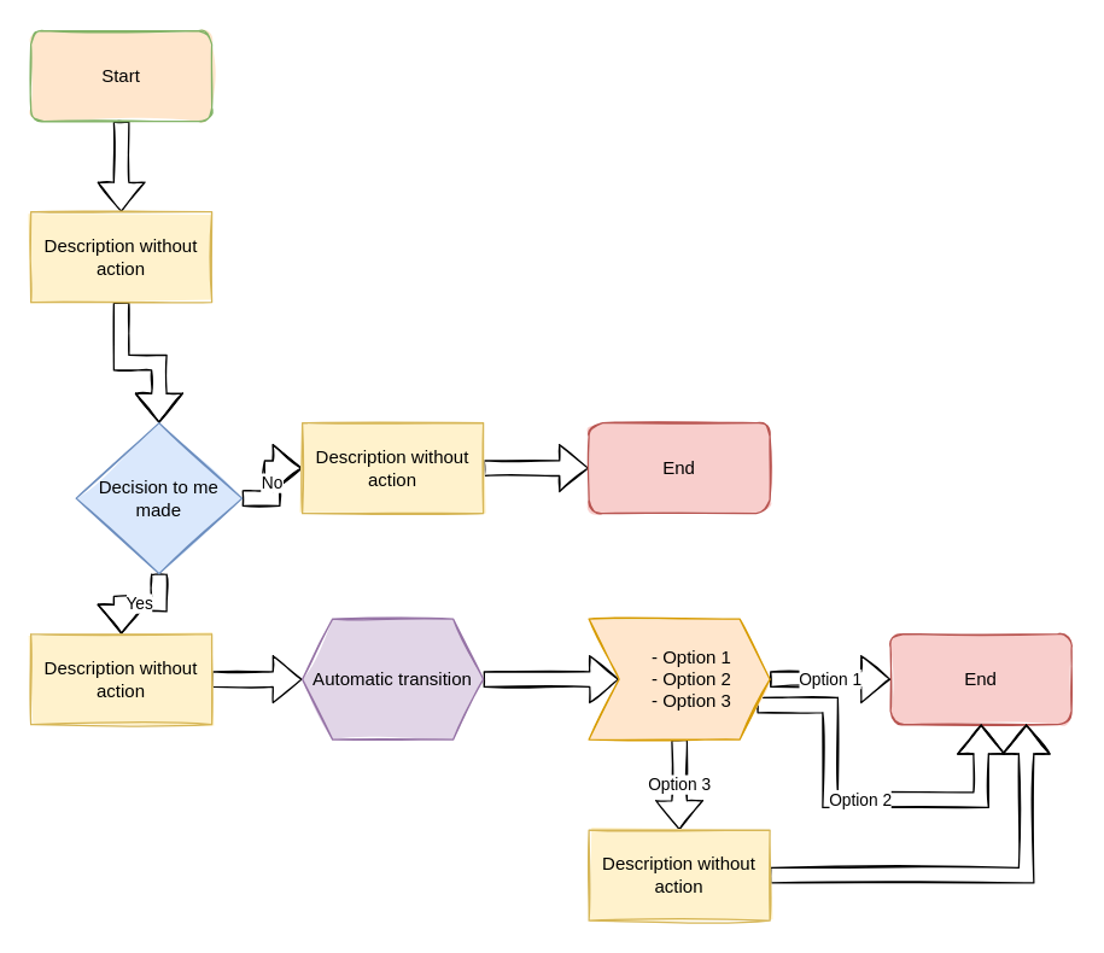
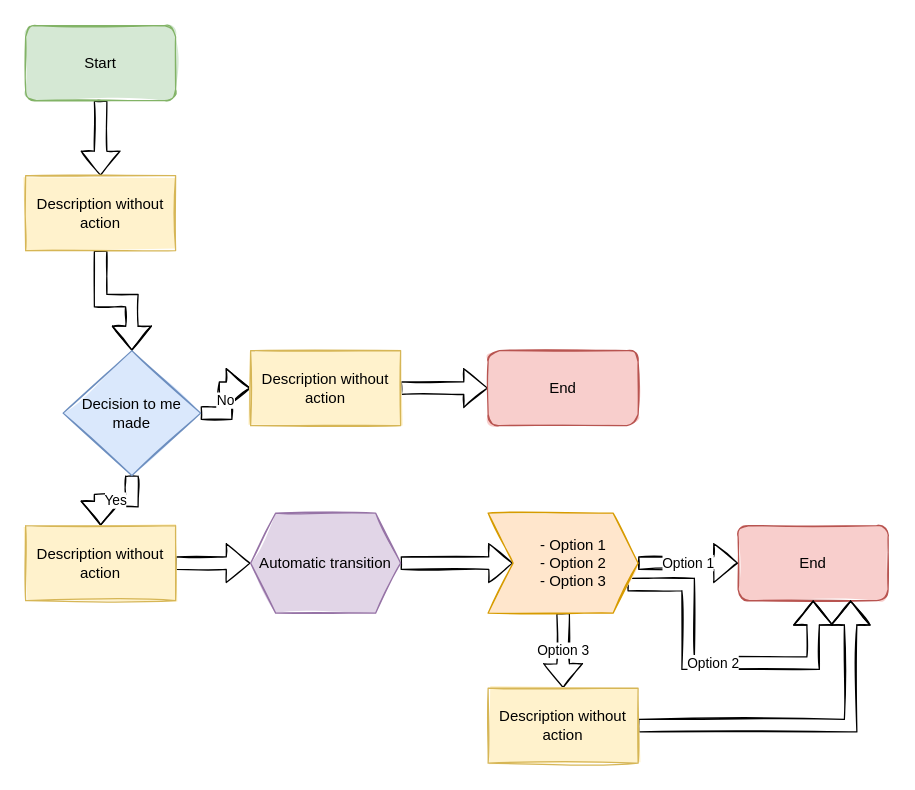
- <mxCell id="3" value="Start" style="rounded=1;whiteSpace=wrap;html=1;fillColor=#ffe6cc;strokeColor=#82b366;sketch=1;fillStyle=solid;" parent="1" vertex="1"><mxGeometry x="20" y="20" width="120" height="60" as="geometry" /></mxCell>
+ <mxCell id="3" value="Start" style="rounded=1;whiteSpace=wrap;html=1;fillColor=#d5e8d4;strokeColor=#82b366;sketch=1;fillStyle=solid;" parent="1" vertex="1"><mxGeometry x="20" y="20" width="120" height="60" as="geometry" /></mxCell>
